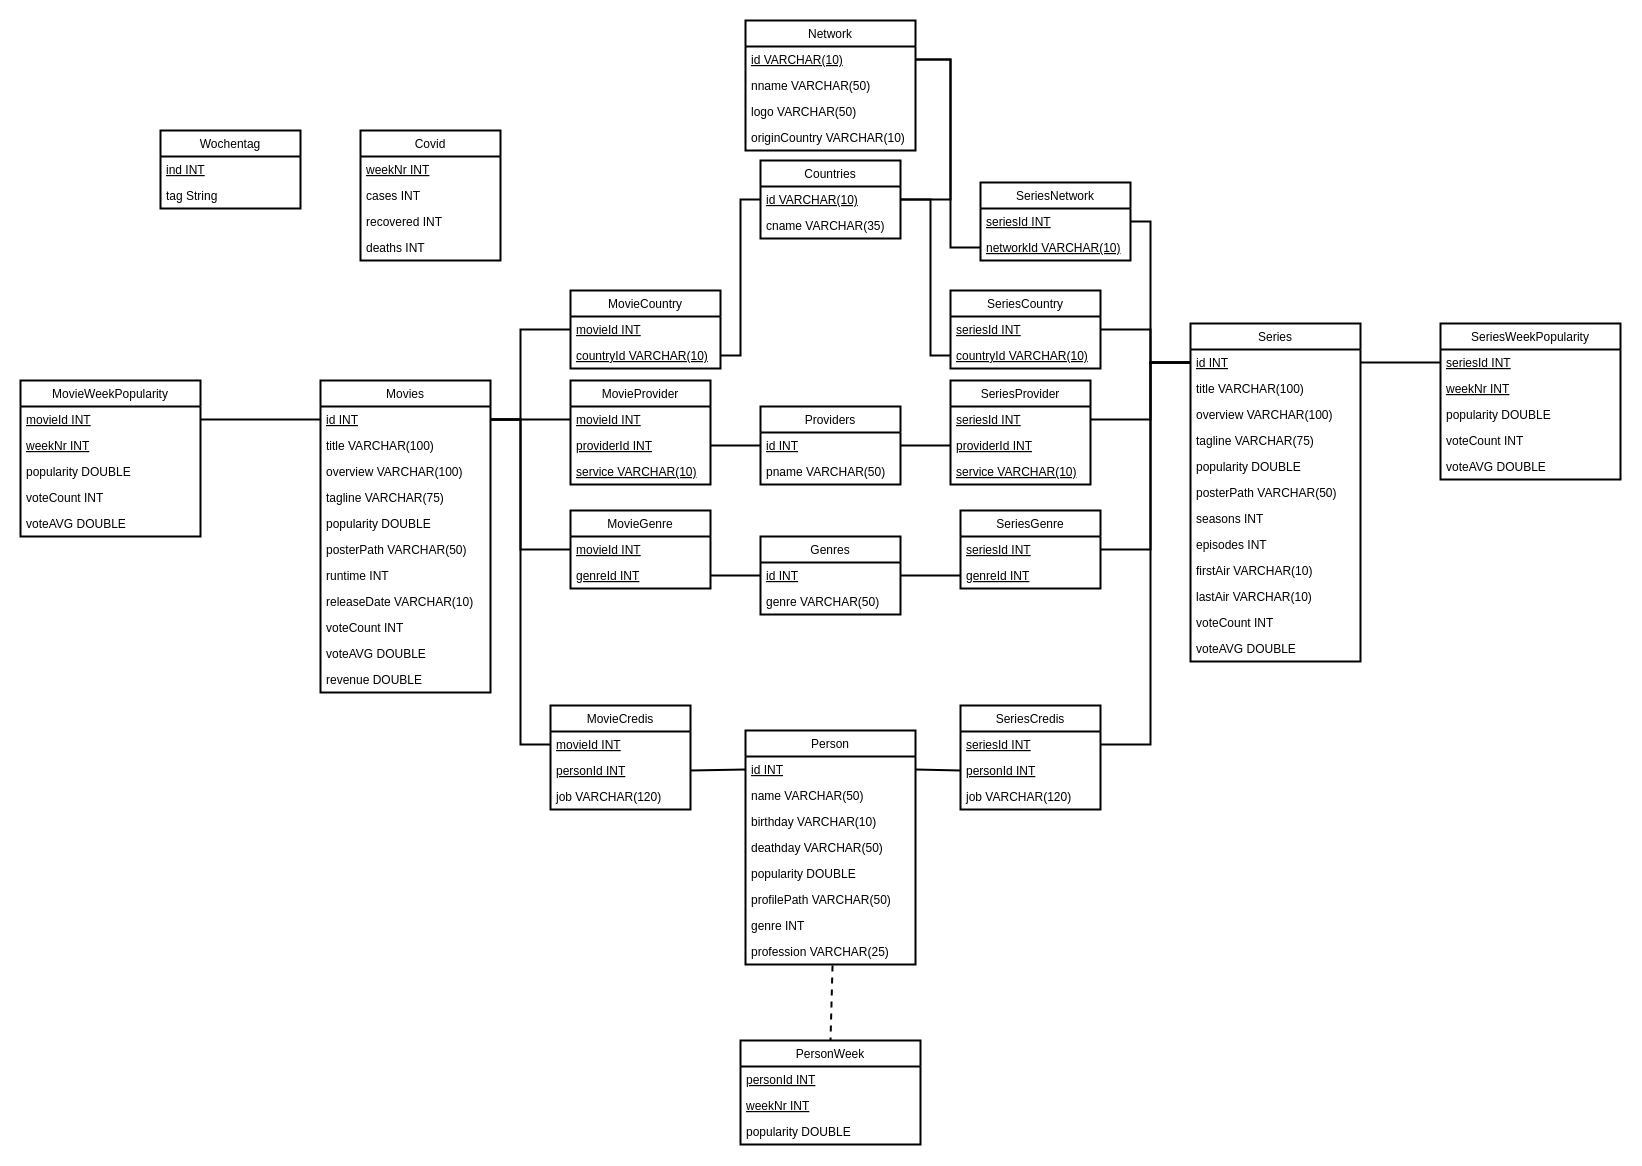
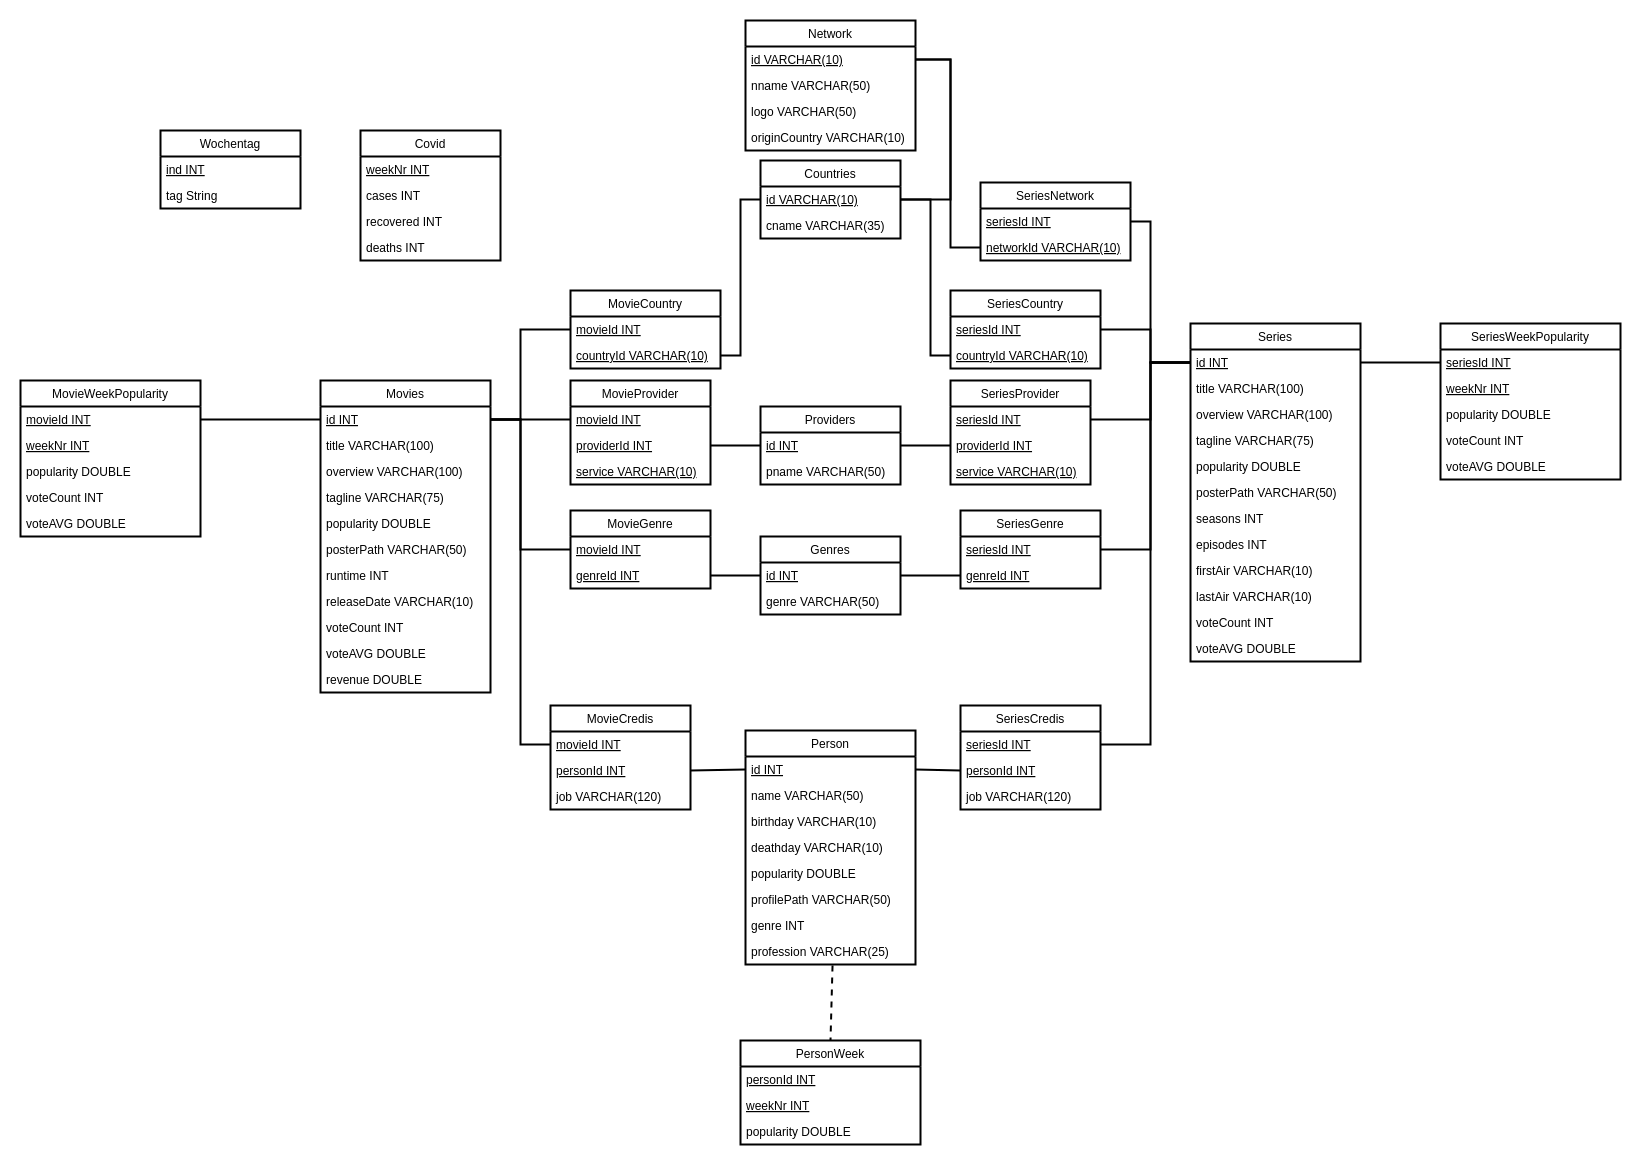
- <mxCell id="96" value="deathday VARCHAR(50)" style="text;strokeColor=none;fillColor=none;align=left;verticalAlign=top;spacingLeft=4;spacingRight=4;overflow=hidden;rotatable=0;points=[[0,0.5],[1,0.5]];portConstraint=eastwest;strokeWidth=2;" parent="92" vertex="1"><mxGeometry y="104" width="170" height="26" as="geometry" /></mxCell>
+ <mxCell id="96" value="deathday VARCHAR(10)" style="text;strokeColor=none;fillColor=none;align=left;verticalAlign=top;spacingLeft=4;spacingRight=4;overflow=hidden;rotatable=0;points=[[0,0.5],[1,0.5]];portConstraint=eastwest;strokeWidth=2;" parent="92" vertex="1"><mxGeometry y="104" width="170" height="26" as="geometry" /></mxCell>
